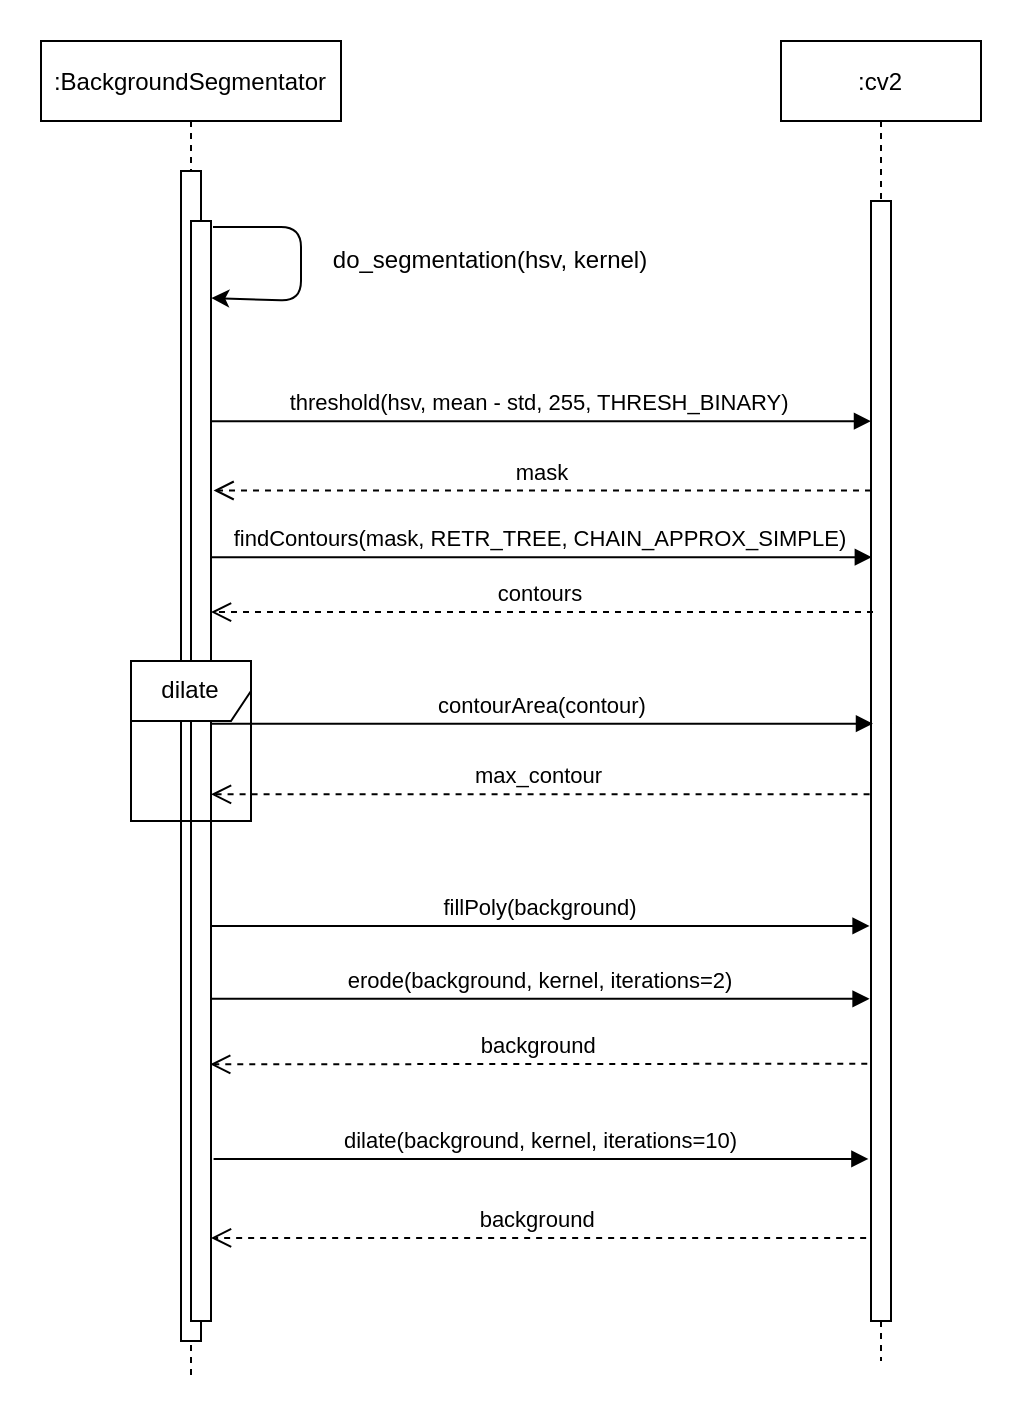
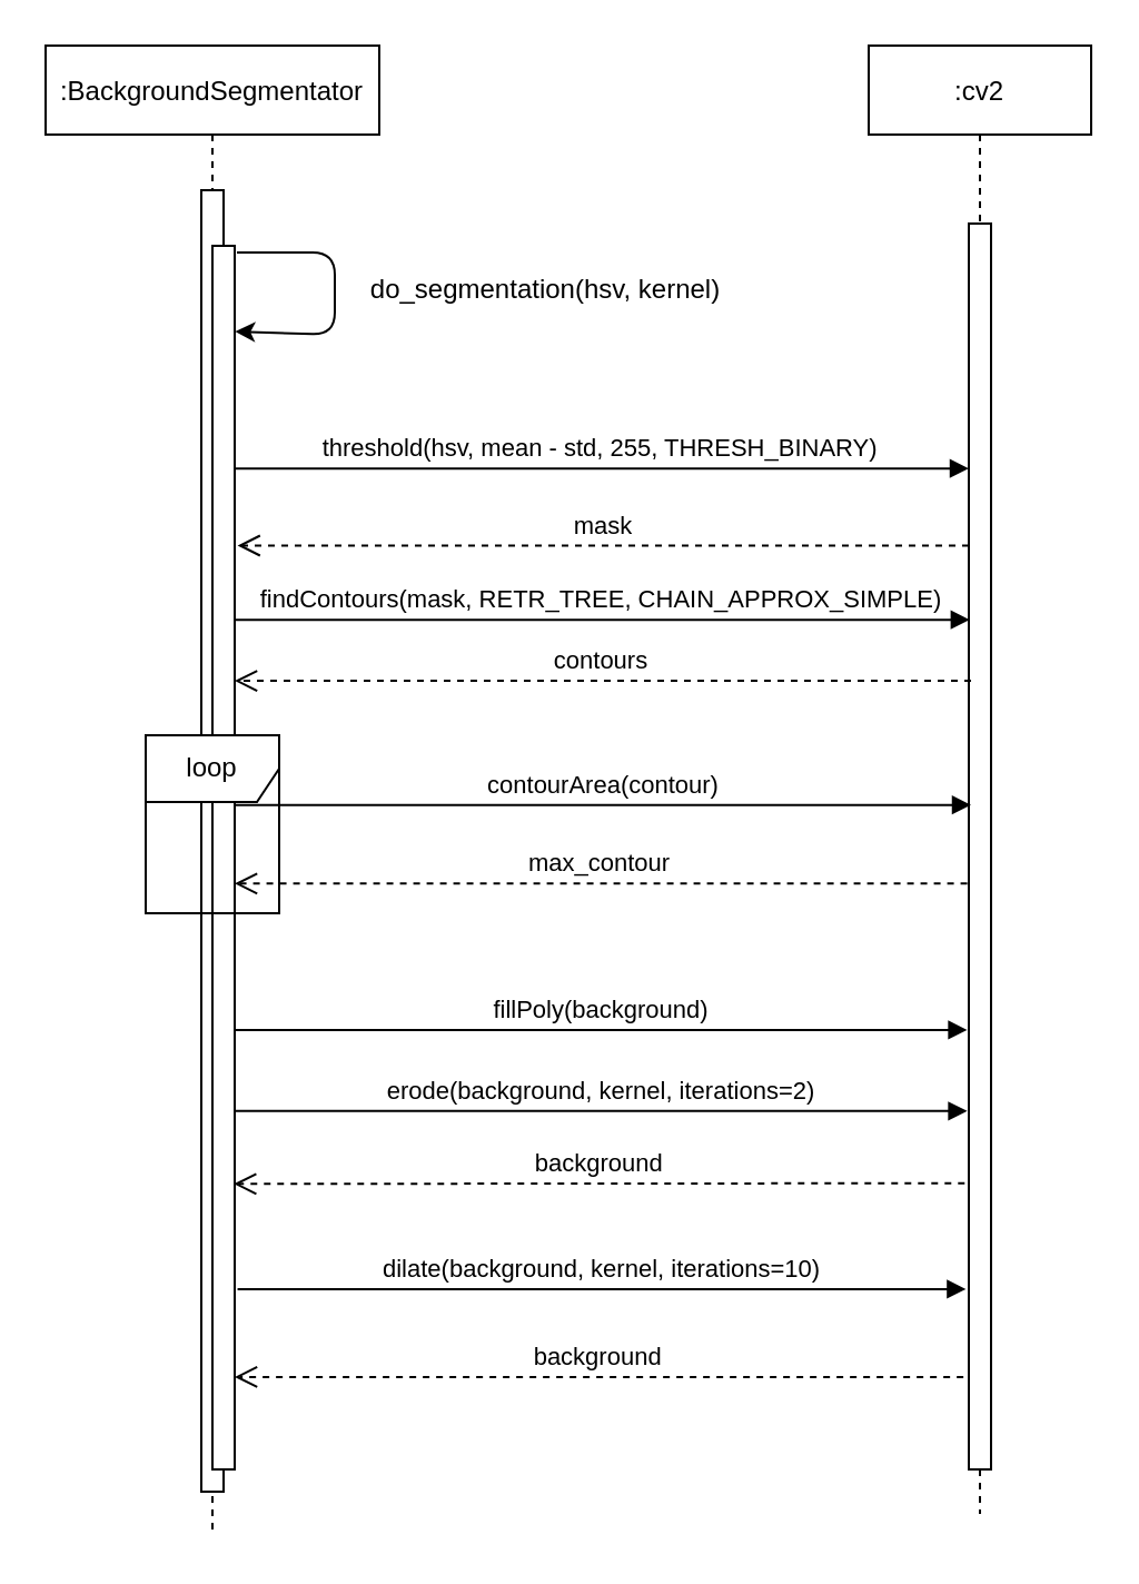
- <mxCell id="6" value="dilate" style="shape=umlFrame;whiteSpace=wrap;html=1;" vertex="1" parent="2"><mxGeometry x="45" y="310" width="60" height="80" as="geometry" /></mxCell>
+ <mxCell id="6" value="loop" style="shape=umlFrame;whiteSpace=wrap;html=1;" vertex="1" parent="2"><mxGeometry x="45" y="310" width="60" height="80" as="geometry" /></mxCell>
